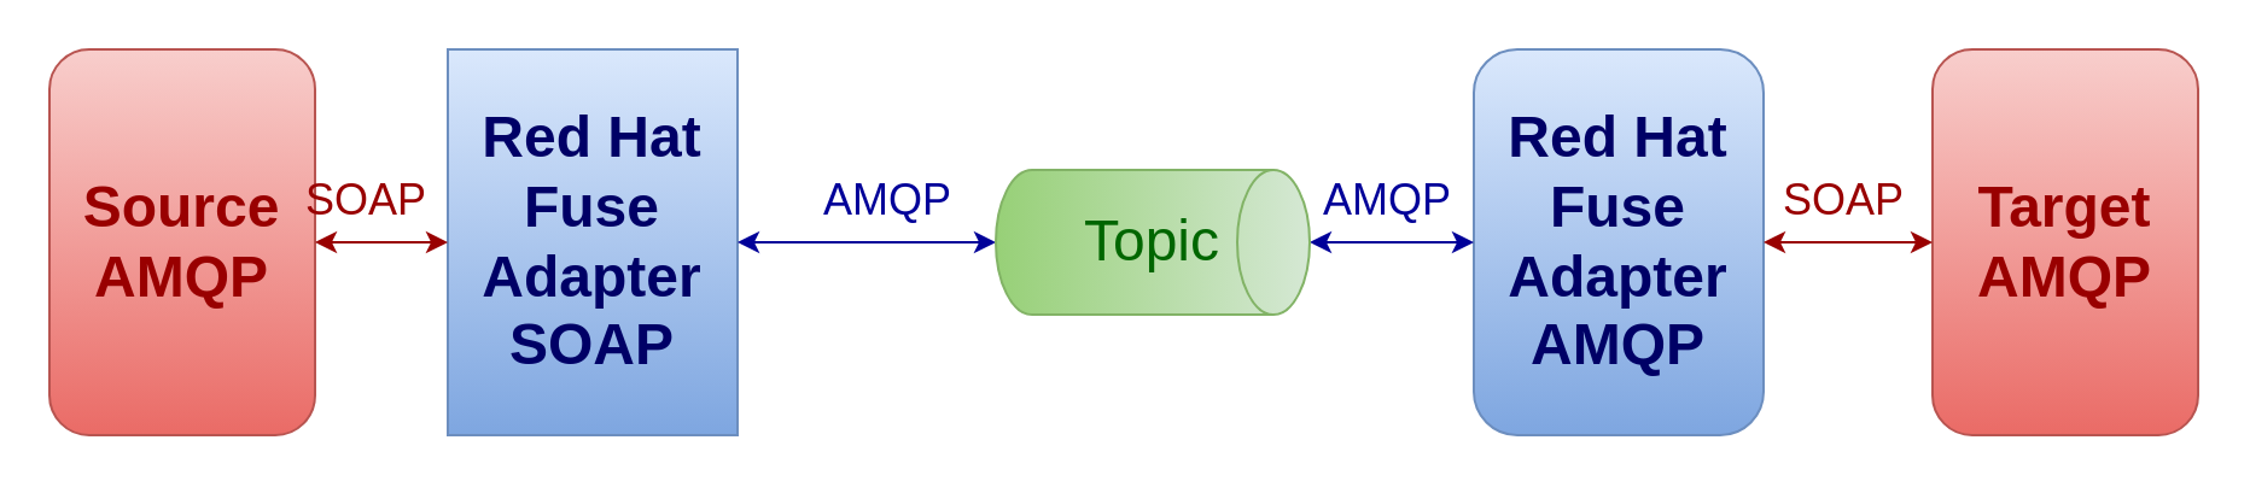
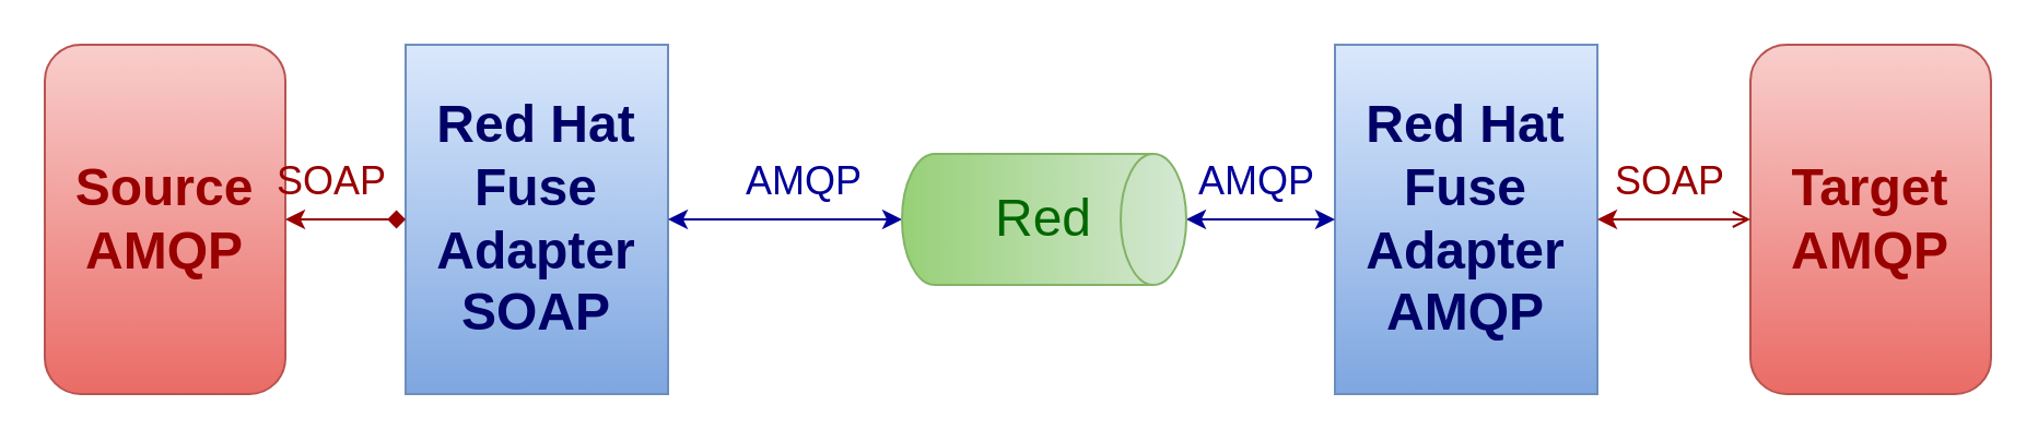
- <mxCell id="6" value="" style="endArrow=classic;startArrow=classic;html=1;rounded=1;fontSize=24;fontColor=#990000;exitX=1;exitY=0.5;exitDx=0;exitDy=0;entryX=0;entryY=0.5;entryDx=0;entryDy=0;strokeColor=#990000;" edge="1" parent="1" source="2" target="3"><mxGeometry width="50" height="50" relative="1" as="geometry"><mxPoint x="400" y="260" as="sourcePoint" /><mxPoint x="450" y="210" as="targetPoint" /></mxGeometry></mxCell>
+ <mxCell id="6" value="" style="endArrow=diamond;startArrow=classic;html=1;rounded=1;fontSize=24;fontColor=#990000;exitX=1;exitY=0.5;exitDx=0;exitDy=0;entryX=0;entryY=0.5;entryDx=0;entryDy=0;strokeColor=#990000;" edge="1" parent="1" source="2" target="3"><mxGeometry width="50" height="50" relative="1" as="geometry"><mxPoint x="400" y="260" as="sourcePoint" /><mxPoint x="450" y="210" as="targetPoint" /></mxGeometry></mxCell>
- <mxCell id="16" value="&#10;&#10;&lt;span style=&quot;font-family: helvetica; font-size: 24px; font-style: normal; font-weight: 400; letter-spacing: normal; text-align: center; text-indent: 0px; text-transform: none; word-spacing: 0px; display: inline; float: none;&quot;&gt;Topic&lt;/span&gt;&#10;&#10;" style="text;html=1;align=center;verticalAlign=middle;whiteSpace=wrap;rounded=0;fontSize=24;fillColor=none;opacity=0;labelBackgroundColor=none;fontColor=#006600;" vertex="1" parent="14"><mxGeometry x="35" y="15" width="60" height="30" as="geometry" /></mxCell>
+ <mxCell id="16" value="&#10;&#10;&lt;span style=&quot;font-family: helvetica; font-size: 24px; font-style: normal; font-weight: 400; letter-spacing: normal; text-align: center; text-indent: 0px; text-transform: none; word-spacing: 0px; display: inline; float: none;&quot;&gt;Red&lt;/span&gt;&#10;&#10;" style="text;html=1;align=center;verticalAlign=middle;whiteSpace=wrap;rounded=0;fontSize=24;fillColor=none;opacity=0;labelBackgroundColor=none;fontColor=#006600;" vertex="1" parent="14"><mxGeometry x="35" y="15" width="60" height="30" as="geometry" /></mxCell>
- <mxCell id="5" value="Red Hat Fuse Adapter &lt;br style=&quot;font-size: 24px&quot;&gt;AMQP" style="whiteSpace=wrap;html=1;fillColor=#dae8fc;strokeColor=#6c8ebf;fontSize=24;fontStyle=1;gradientColor=#7ea6e0;fontColor=#000066;rounded=1;" vertex="1" parent="1"><mxGeometry x="610" y="20" width="120" height="160" as="geometry" /></mxCell>
+ <mxCell id="5" value="Red Hat Fuse Adapter &lt;br style=&quot;font-size: 24px&quot;&gt;AMQP" style="rounded=0;whiteSpace=wrap;html=1;fillColor=#dae8fc;strokeColor=#6c8ebf;fontSize=24;fontStyle=1;gradientColor=#7ea6e0;fontColor=#000066;" vertex="1" parent="1"><mxGeometry x="610" y="20" width="120" height="160" as="geometry" /></mxCell>
- <mxCell id="8" value="" style="endArrow=classic;startArrow=classic;html=1;rounded=1;fontSize=24;fontColor=#990000;exitX=1;exitY=0.5;exitDx=0;exitDy=0;strokeColor=#990000;entryX=0;entryY=0.5;entryDx=0;entryDy=0;" edge="1" parent="1" source="5" target="4"><mxGeometry width="50" height="50" relative="1" as="geometry"><mxPoint x="140" y="110" as="sourcePoint" /><mxPoint x="770" y="70" as="targetPoint" /><Array as="points"><mxPoint x="770" y="100" /></Array></mxGeometry></mxCell>
+ <mxCell id="8" value="" style="endArrow=open;startArrow=classic;html=1;rounded=1;fontSize=24;fontColor=#990000;exitX=1;exitY=0.5;exitDx=0;exitDy=0;strokeColor=#990000;entryX=0;entryY=0.5;entryDx=0;entryDy=0;" edge="1" parent="1" source="5" target="4"><mxGeometry width="50" height="50" relative="1" as="geometry"><mxPoint x="140" y="110" as="sourcePoint" /><mxPoint x="770" y="70" as="targetPoint" /><Array as="points"><mxPoint x="770" y="100" /></Array></mxGeometry></mxCell>
